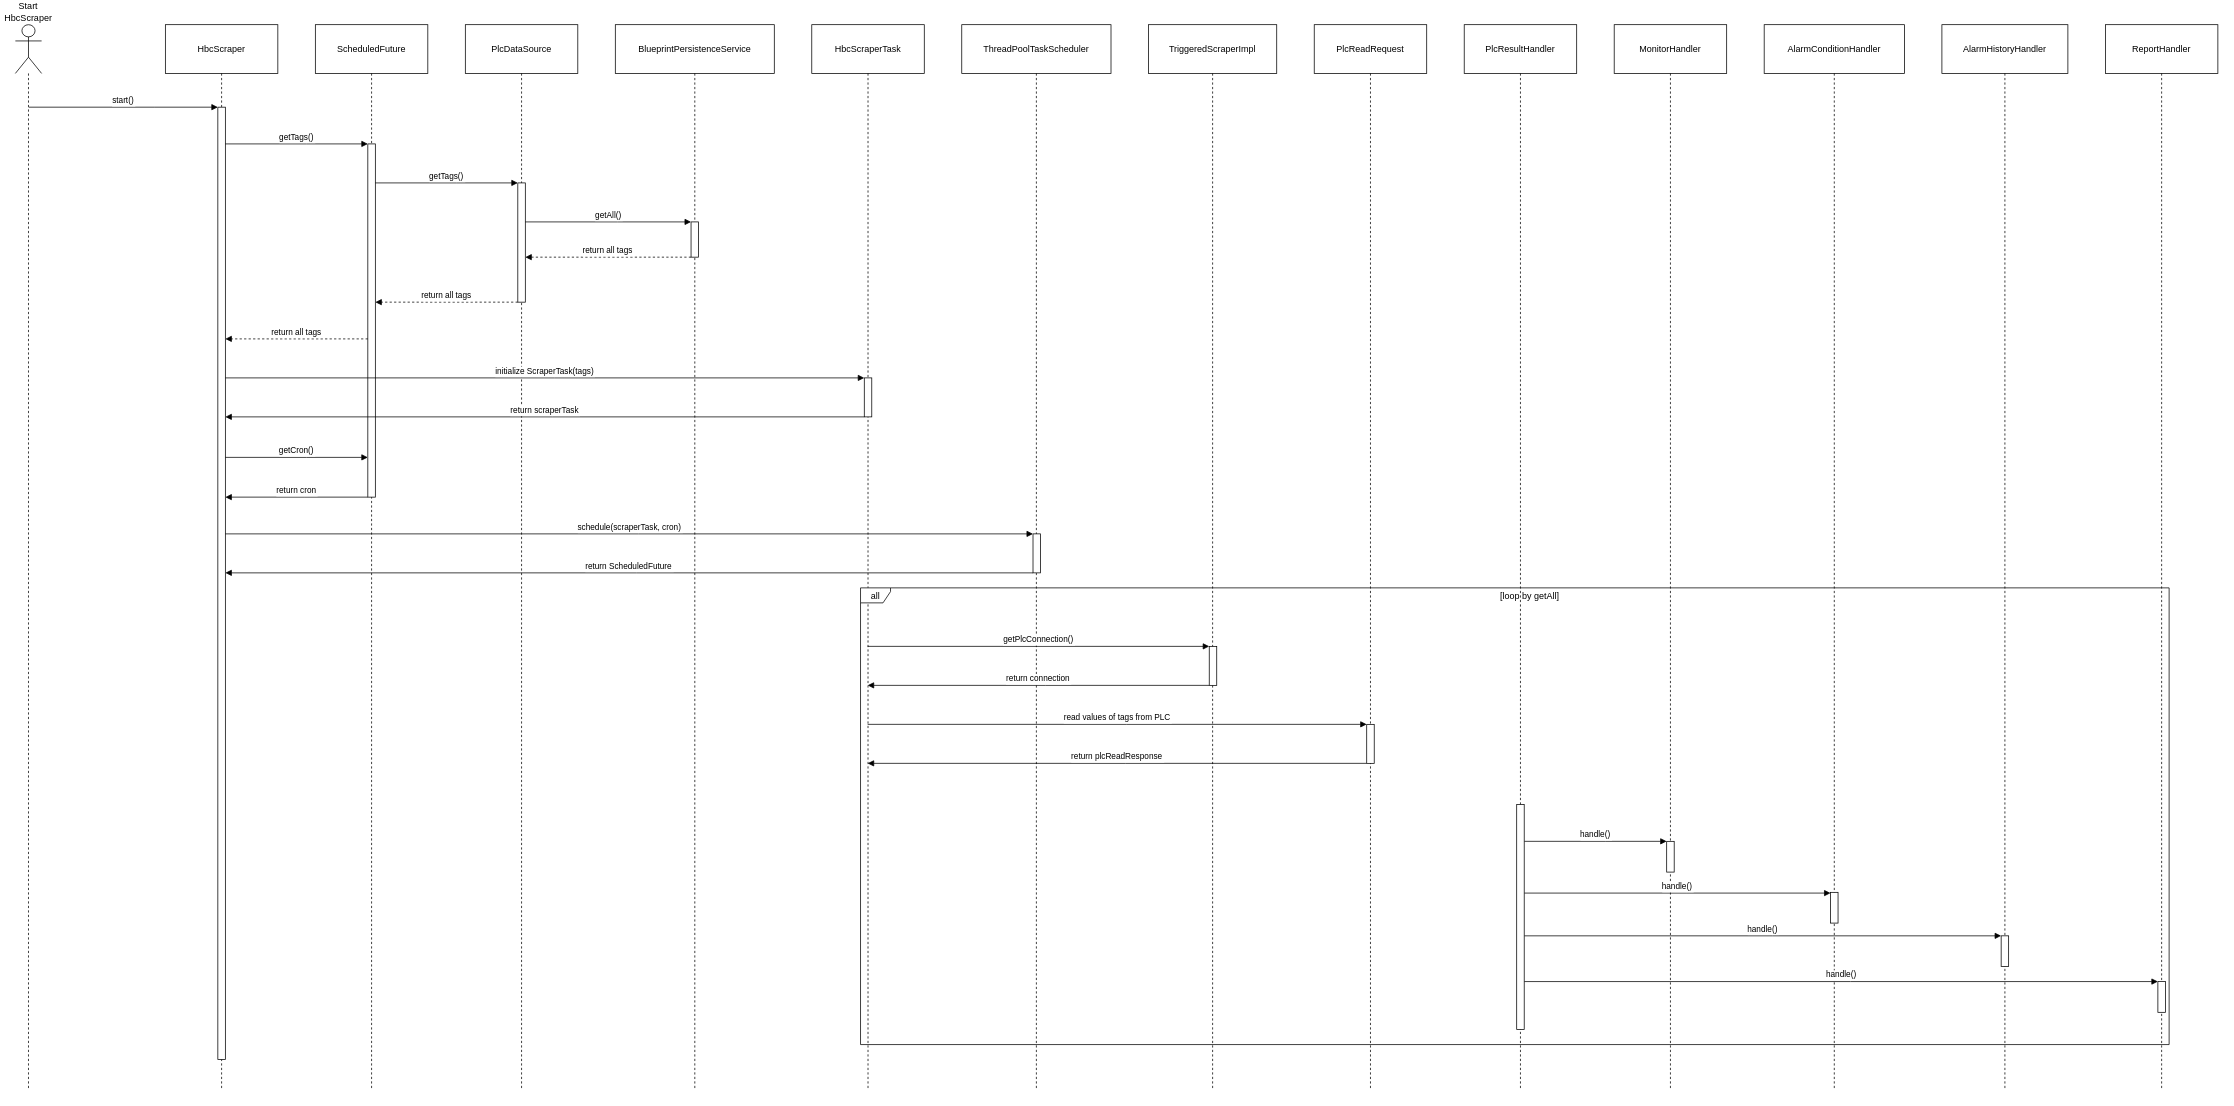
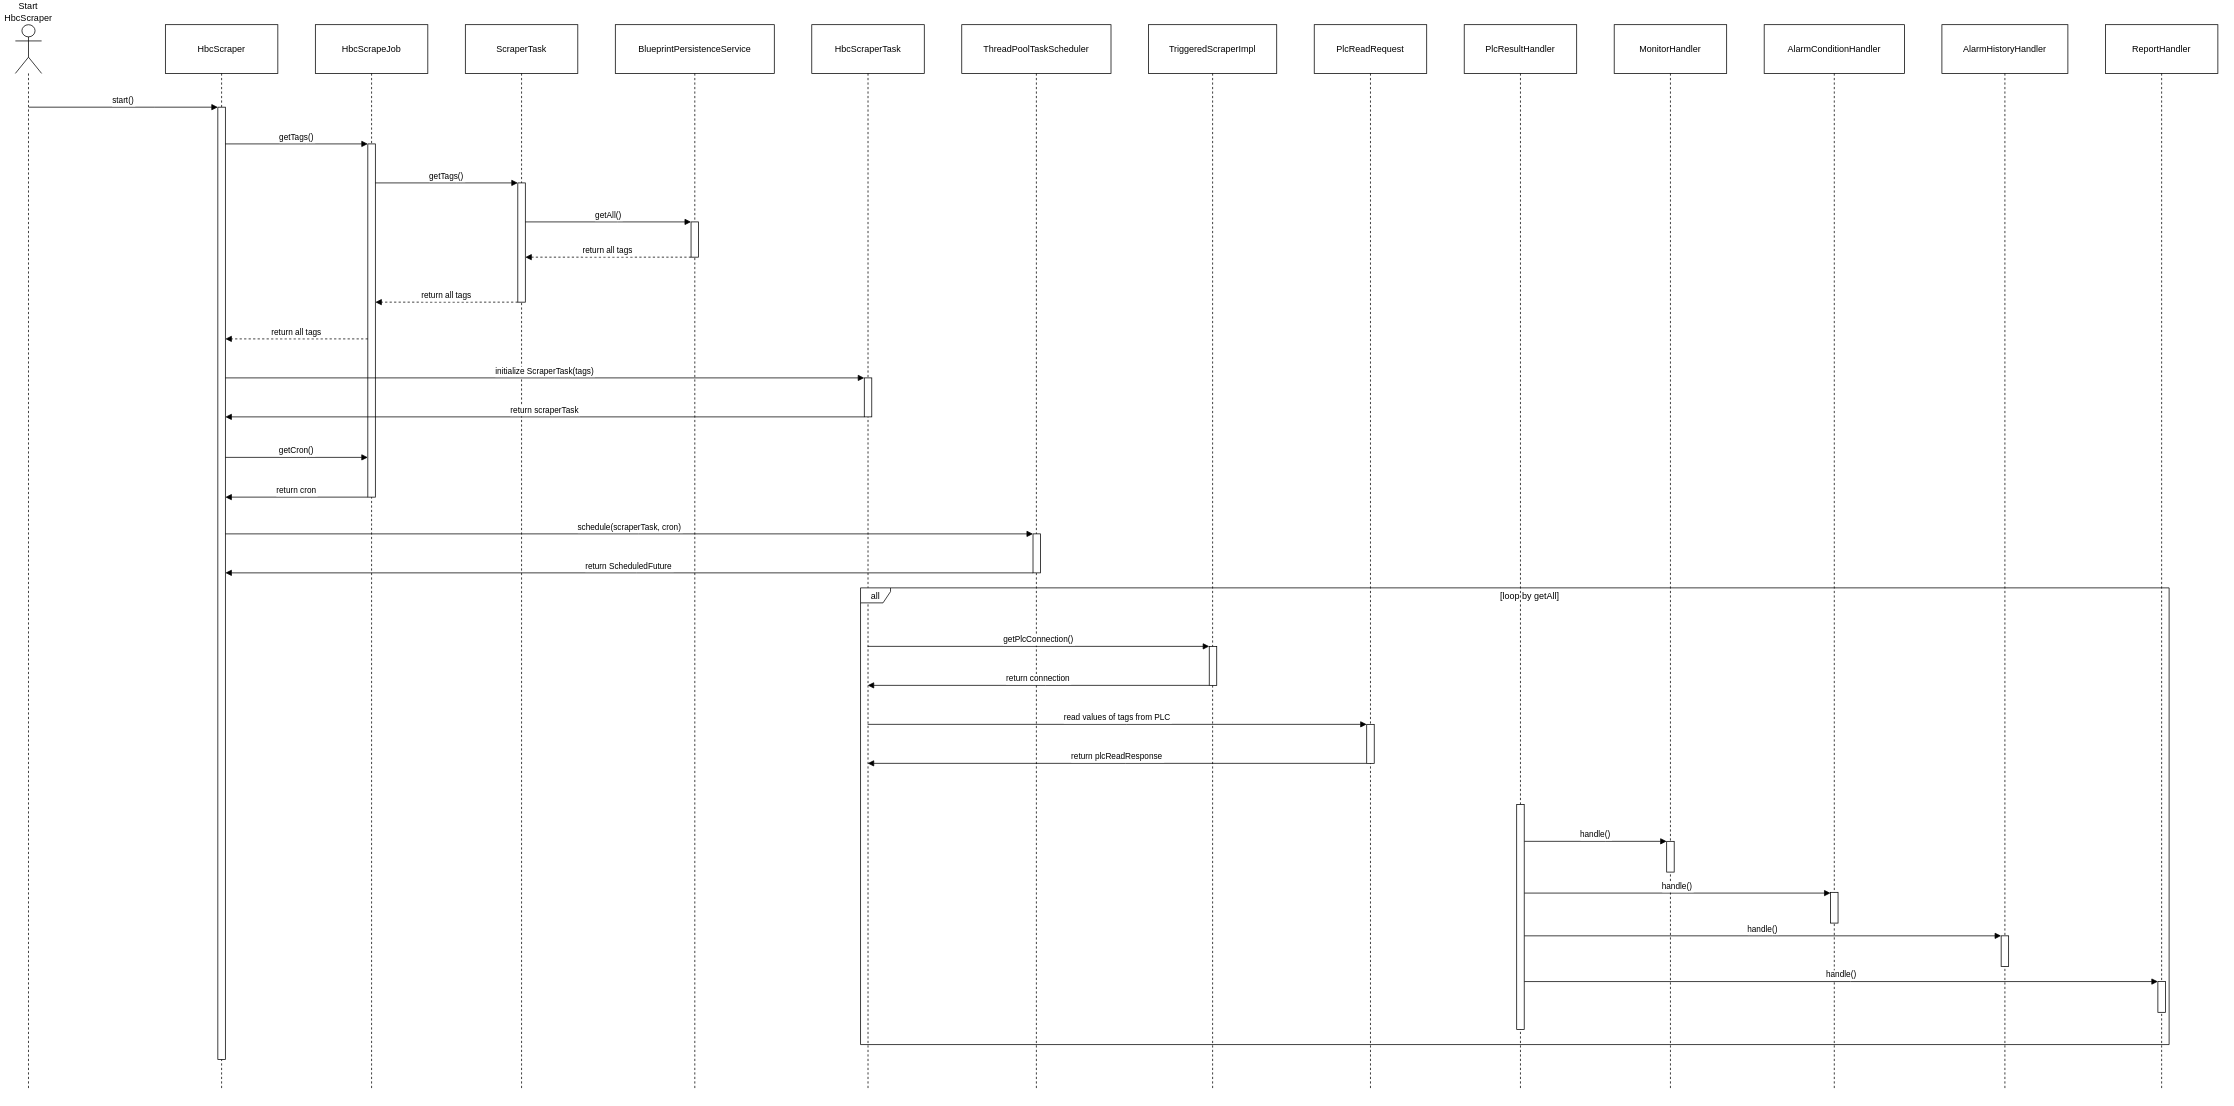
- <mxCell id="5" value="ScheduledFuture" style="shape=umlLifeline;perimeter=lifelinePerimeter;whiteSpace=wrap;container=1;dropTarget=0;collapsible=0;recursiveResize=0;outlineConnect=0;portConstraint=eastwest;newEdgeStyle={&quot;edgeStyle&quot;:&quot;elbowEdgeStyle&quot;,&quot;elbow&quot;:&quot;vertical&quot;,&quot;curved&quot;:0,&quot;rounded&quot;:0};size=65;" vertex="1" parent="1"><mxGeometry x="420" y="20" width="150" height="1420" as="geometry" /></mxCell>
+ <mxCell id="5" value="HbcScrapeJob" style="shape=umlLifeline;perimeter=lifelinePerimeter;whiteSpace=wrap;container=1;dropTarget=0;collapsible=0;recursiveResize=0;outlineConnect=0;portConstraint=eastwest;newEdgeStyle={&quot;edgeStyle&quot;:&quot;elbowEdgeStyle&quot;,&quot;elbow&quot;:&quot;vertical&quot;,&quot;curved&quot;:0,&quot;rounded&quot;:0};size=65;" vertex="1" parent="1"><mxGeometry x="420" y="20" width="150" height="1420" as="geometry" /></mxCell>
- <mxCell id="7" value="PlcDataSource" style="shape=umlLifeline;perimeter=lifelinePerimeter;whiteSpace=wrap;container=1;dropTarget=0;collapsible=0;recursiveResize=0;outlineConnect=0;portConstraint=eastwest;newEdgeStyle={&quot;edgeStyle&quot;:&quot;elbowEdgeStyle&quot;,&quot;elbow&quot;:&quot;vertical&quot;,&quot;curved&quot;:0,&quot;rounded&quot;:0};size=65;" vertex="1" parent="1"><mxGeometry x="620" y="20" width="150" height="1420" as="geometry" /></mxCell>
+ <mxCell id="7" value="ScraperTask" style="shape=umlLifeline;perimeter=lifelinePerimeter;whiteSpace=wrap;container=1;dropTarget=0;collapsible=0;recursiveResize=0;outlineConnect=0;portConstraint=eastwest;newEdgeStyle={&quot;edgeStyle&quot;:&quot;elbowEdgeStyle&quot;,&quot;elbow&quot;:&quot;vertical&quot;,&quot;curved&quot;:0,&quot;rounded&quot;:0};size=65;" vertex="1" parent="1"><mxGeometry x="620" y="20" width="150" height="1420" as="geometry" /></mxCell>
